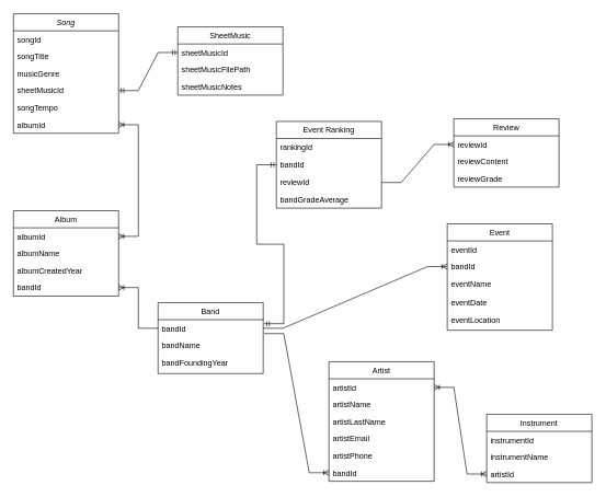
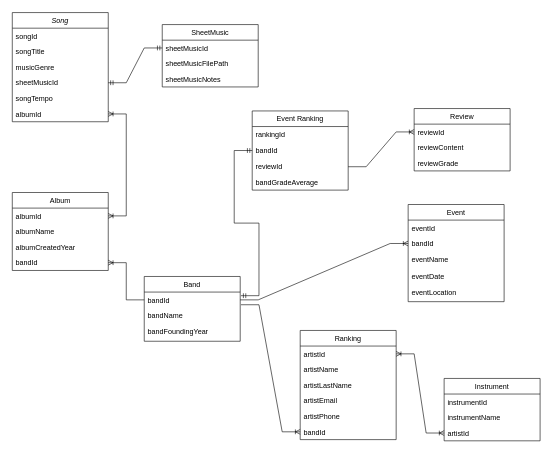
- <mxCell id="9" value="Artist" style="swimlane;fontStyle=0;align=center;verticalAlign=top;childLayout=stackLayout;horizontal=1;startSize=26;horizontalStack=0;resizeParent=1;resizeLast=0;collapsible=1;marginBottom=0;rounded=0;shadow=0;strokeWidth=1;" parent="1" vertex="1"><mxGeometry x="500" y="550" width="160" height="182" as="geometry"><mxRectangle x="130" y="380" width="160" height="26" as="alternateBounds" /></mxGeometry></mxCell>
+ <mxCell id="9" value="Ranking" style="swimlane;fontStyle=0;align=center;verticalAlign=top;childLayout=stackLayout;horizontal=1;startSize=26;horizontalStack=0;resizeParent=1;resizeLast=0;collapsible=1;marginBottom=0;rounded=0;shadow=0;strokeWidth=1;" parent="1" vertex="1"><mxGeometry x="500" y="550" width="160" height="182" as="geometry"><mxRectangle x="130" y="380" width="160" height="26" as="alternateBounds" /></mxGeometry></mxCell>
